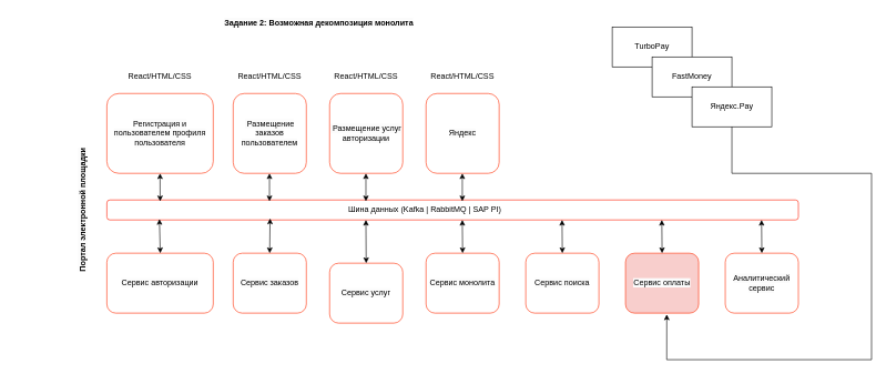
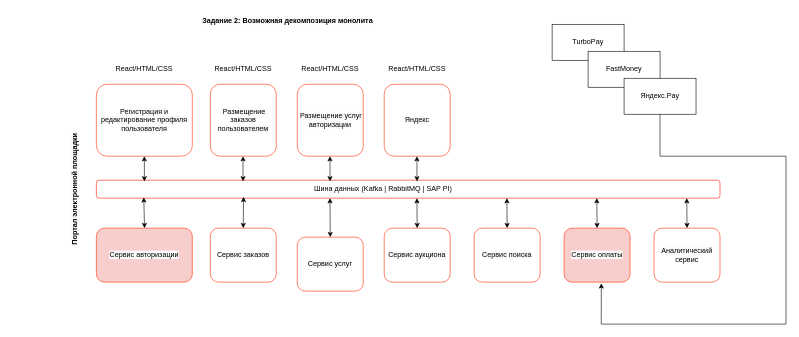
- <mxCell id="12" value="&lt;span style=&quot;color: rgb(0, 0, 0); font-family: Helvetica; font-size: 12px; font-style: normal; font-variant-ligatures: normal; font-variant-caps: normal; font-weight: 400; letter-spacing: normal; orphans: 2; text-align: center; text-indent: 0px; text-transform: none; widows: 2; word-spacing: 0px; -webkit-text-stroke-width: 0px; white-space: normal; background-color: rgb(251, 251, 251); text-decoration-thickness: initial; text-decoration-style: initial; text-decoration-color: initial; display: inline !important; float: none;&quot;&gt;Регистрация и пользователем профиля пользователя&lt;/span&gt;" style="rounded=1;whiteSpace=wrap;html=1;strokeColor=light-dark(#FF320A,#FFFFFF);" parent="1" vertex="1"><mxGeometry x="160" y="140" width="160" height="120" as="geometry" /></mxCell>
+ <mxCell id="12" value="&lt;span style=&quot;color: rgb(0, 0, 0); font-family: Helvetica; font-size: 12px; font-style: normal; font-variant-ligatures: normal; font-variant-caps: normal; font-weight: 400; letter-spacing: normal; orphans: 2; text-align: center; text-indent: 0px; text-transform: none; widows: 2; word-spacing: 0px; -webkit-text-stroke-width: 0px; white-space: normal; background-color: rgb(251, 251, 251); text-decoration-thickness: initial; text-decoration-style: initial; text-decoration-color: initial; display: inline !important; float: none;&quot;&gt;Регистрация и редактирование профиля пользователя&lt;/span&gt;" style="rounded=1;whiteSpace=wrap;html=1;strokeColor=light-dark(#FF320A,#FFFFFF);" parent="1" vertex="1"><mxGeometry x="160" y="140" width="160" height="120" as="geometry" /></mxCell>
- <mxCell id="2" value="&lt;span style=&quot;color: rgb(0, 0, 0); font-family: Helvetica; font-size: 12px; font-style: normal; font-variant-ligatures: normal; font-variant-caps: normal; font-weight: 400; letter-spacing: normal; orphans: 2; text-align: center; text-indent: 0px; text-transform: none; widows: 2; word-spacing: 0px; -webkit-text-stroke-width: 0px; white-space: normal; background-color: rgb(251, 251, 251); text-decoration-thickness: initial; text-decoration-style: initial; text-decoration-color: initial; display: inline !important; float: none;&quot;&gt;Сервис авторизации&lt;/span&gt;" style="rounded=1;whiteSpace=wrap;html=1;strokeColor=light-dark(#FF320A,#FFFFFF);" parent="1" vertex="1"><mxGeometry x="160" y="380" width="160" height="90" as="geometry" /></mxCell>
+ <mxCell id="2" value="&lt;span style=&quot;color: rgb(0, 0, 0); font-family: Helvetica; font-size: 12px; font-style: normal; font-variant-ligatures: normal; font-variant-caps: normal; font-weight: 400; letter-spacing: normal; orphans: 2; text-align: center; text-indent: 0px; text-transform: none; widows: 2; word-spacing: 0px; -webkit-text-stroke-width: 0px; white-space: normal; background-color: rgb(251, 251, 251); text-decoration-thickness: initial; text-decoration-style: initial; text-decoration-color: initial; display: inline !important; float: none;&quot;&gt;Сервис авторизации&lt;/span&gt;" style="rounded=1;whiteSpace=wrap;html=1;strokeColor=light-dark(#FF320A,#FFFFFF);fillColor=#f8cecc;" parent="1" vertex="1"><mxGeometry x="160" y="380" width="160" height="90" as="geometry" /></mxCell>
- <mxCell id="7" value="&lt;span style=&quot;color: rgb(0, 0, 0); font-family: Helvetica; font-size: 12px; font-style: normal; font-variant-ligatures: normal; font-variant-caps: normal; font-weight: 400; letter-spacing: normal; orphans: 2; text-align: center; text-indent: 0px; text-transform: none; widows: 2; word-spacing: 0px; -webkit-text-stroke-width: 0px; white-space: normal; background-color: rgb(251, 251, 251); text-decoration-thickness: initial; text-decoration-style: initial; text-decoration-color: initial; display: inline !important; float: none;&quot;&gt;Сервис монолита&lt;/span&gt;" style="rounded=1;whiteSpace=wrap;html=1;strokeColor=light-dark(#FF320A,#FFFFFF);" parent="1" vertex="1"><mxGeometry x="640" y="380" width="110" height="90" as="geometry" /></mxCell>
+ <mxCell id="7" value="&lt;span style=&quot;color: rgb(0, 0, 0); font-family: Helvetica; font-size: 12px; font-style: normal; font-variant-ligatures: normal; font-variant-caps: normal; font-weight: 400; letter-spacing: normal; orphans: 2; text-align: center; text-indent: 0px; text-transform: none; widows: 2; word-spacing: 0px; -webkit-text-stroke-width: 0px; white-space: normal; background-color: rgb(251, 251, 251); text-decoration-thickness: initial; text-decoration-style: initial; text-decoration-color: initial; display: inline !important; float: none;&quot;&gt;Сервис аукциона&lt;/span&gt;" style="rounded=1;whiteSpace=wrap;html=1;strokeColor=light-dark(#FF320A,#FFFFFF);" parent="1" vertex="1"><mxGeometry x="640" y="380" width="110" height="90" as="geometry" /></mxCell>
